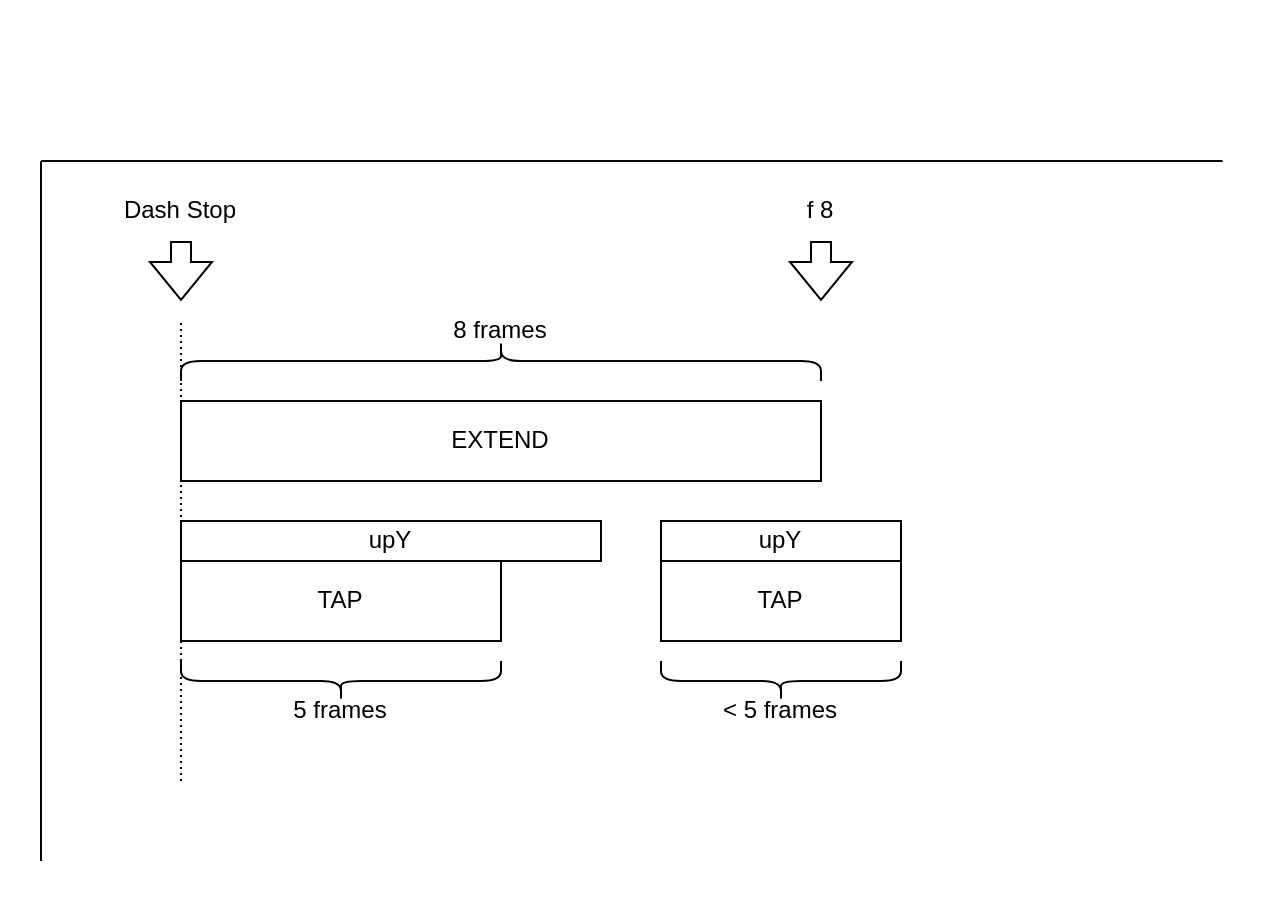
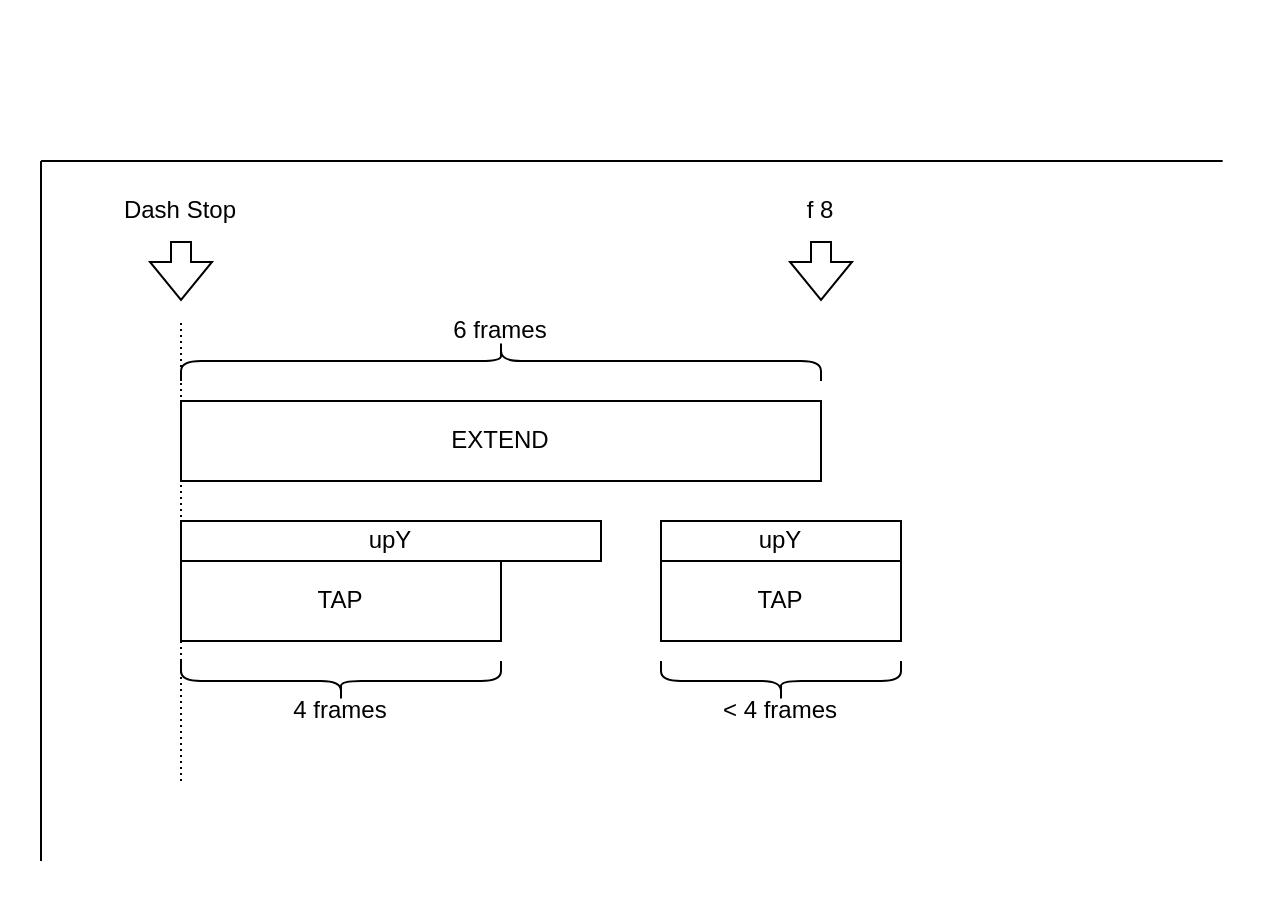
- <mxCell id="5" value="8 frames" style="text;html=1;align=center;verticalAlign=middle;whiteSpace=wrap;rounded=0;" parent="1" vertex="1"><mxGeometry x="220" y="150" width="60" height="30" as="geometry" /></mxCell>
+ <mxCell id="5" value="6 frames" style="text;html=1;align=center;verticalAlign=middle;whiteSpace=wrap;rounded=0;" parent="1" vertex="1"><mxGeometry x="220" y="150" width="60" height="30" as="geometry" /></mxCell>
- <mxCell id="9" value="5 frames" style="text;html=1;align=center;verticalAlign=middle;whiteSpace=wrap;rounded=0;" parent="1" vertex="1"><mxGeometry x="140" y="340" width="60" height="30" as="geometry" /></mxCell>
+ <mxCell id="9" value="4 frames" style="text;html=1;align=center;verticalAlign=middle;whiteSpace=wrap;rounded=0;" parent="1" vertex="1"><mxGeometry x="140" y="340" width="60" height="30" as="geometry" /></mxCell>
- <mxCell id="19" value="&amp;lt; 5 frames" style="text;html=1;align=center;verticalAlign=middle;whiteSpace=wrap;rounded=0;" parent="1" vertex="1"><mxGeometry x="360" y="340" width="60" height="30" as="geometry" /></mxCell>
+ <mxCell id="19" value="&amp;lt; 4 frames" style="text;html=1;align=center;verticalAlign=middle;whiteSpace=wrap;rounded=0;" parent="1" vertex="1"><mxGeometry x="360" y="340" width="60" height="30" as="geometry" /></mxCell>
